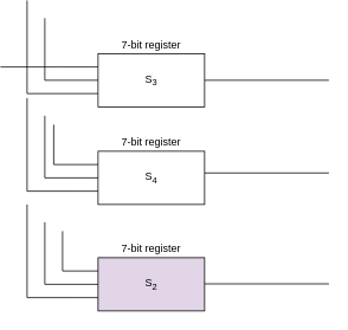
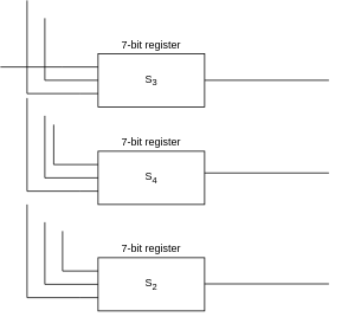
- <mxCell id="11" value="S&lt;sub&gt;2&lt;/sub&gt;" style="rounded=0;whiteSpace=wrap;html=1;fillColor=#e1d5e7;" vertex="1" parent="10"><mxGeometry x="80" y="20" width="120" height="60" as="geometry" /></mxCell>
+ <mxCell id="11" value="S&lt;sub&gt;2&lt;/sub&gt;" style="rounded=0;whiteSpace=wrap;html=1;" vertex="1" parent="10"><mxGeometry x="80" y="20" width="120" height="60" as="geometry" /></mxCell>
